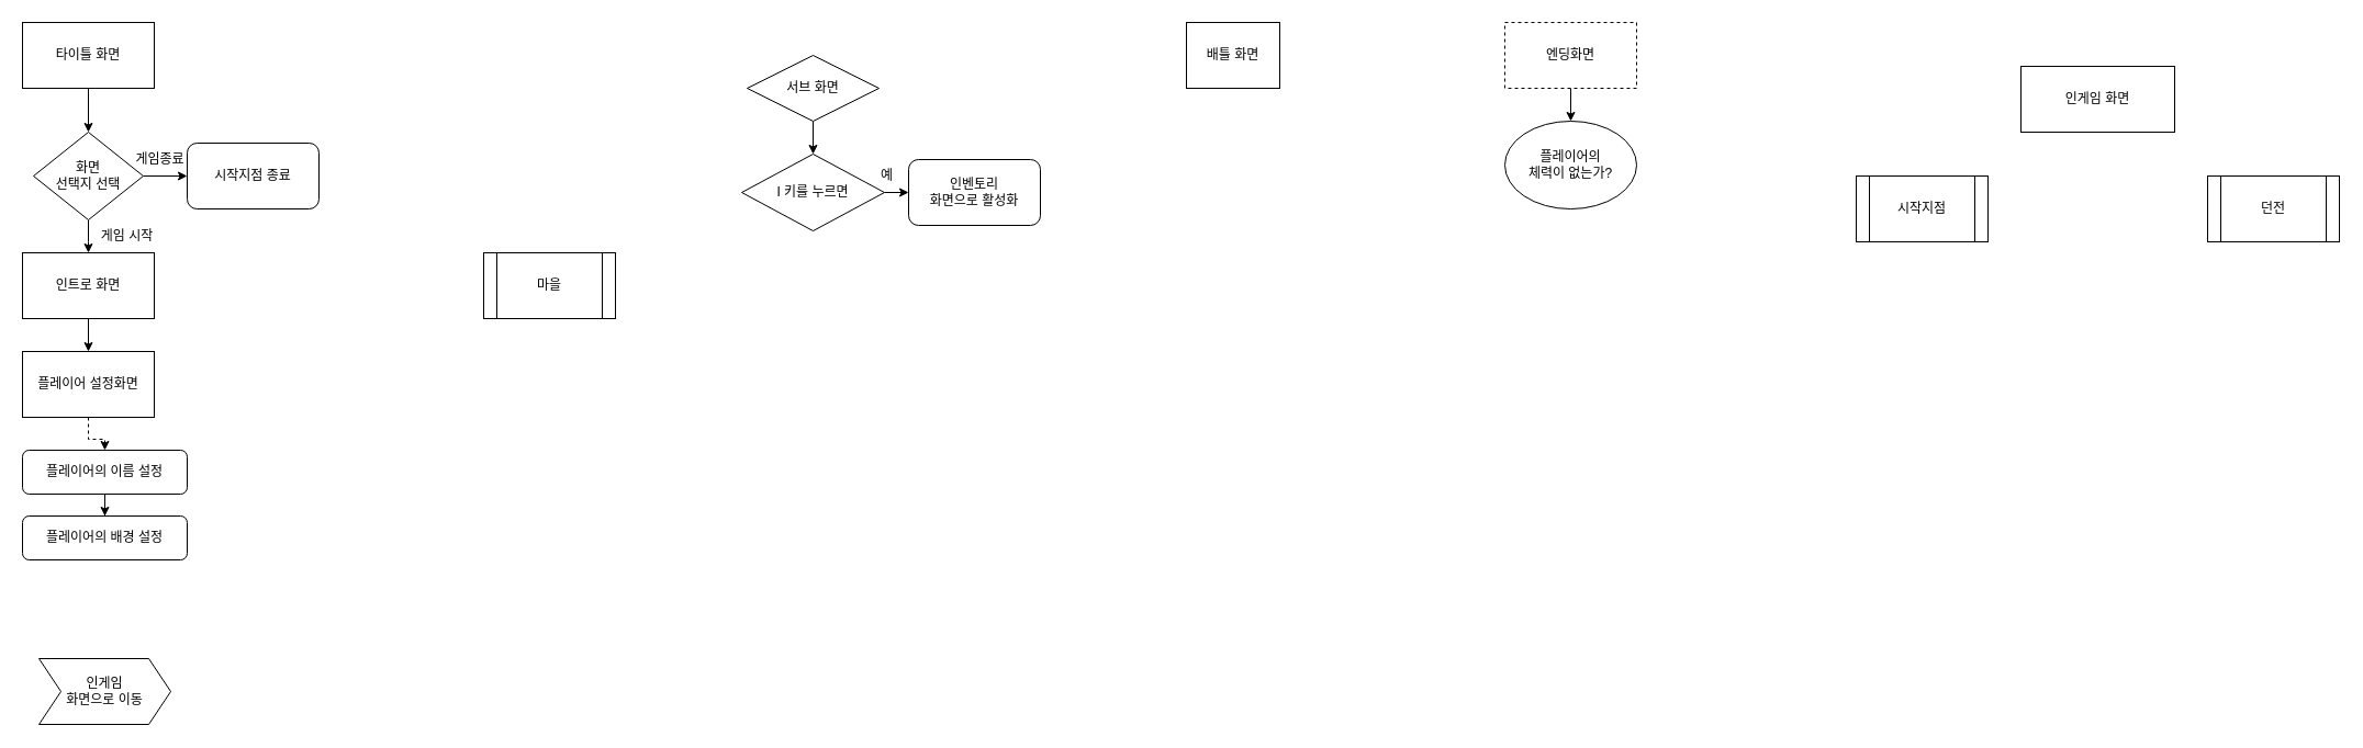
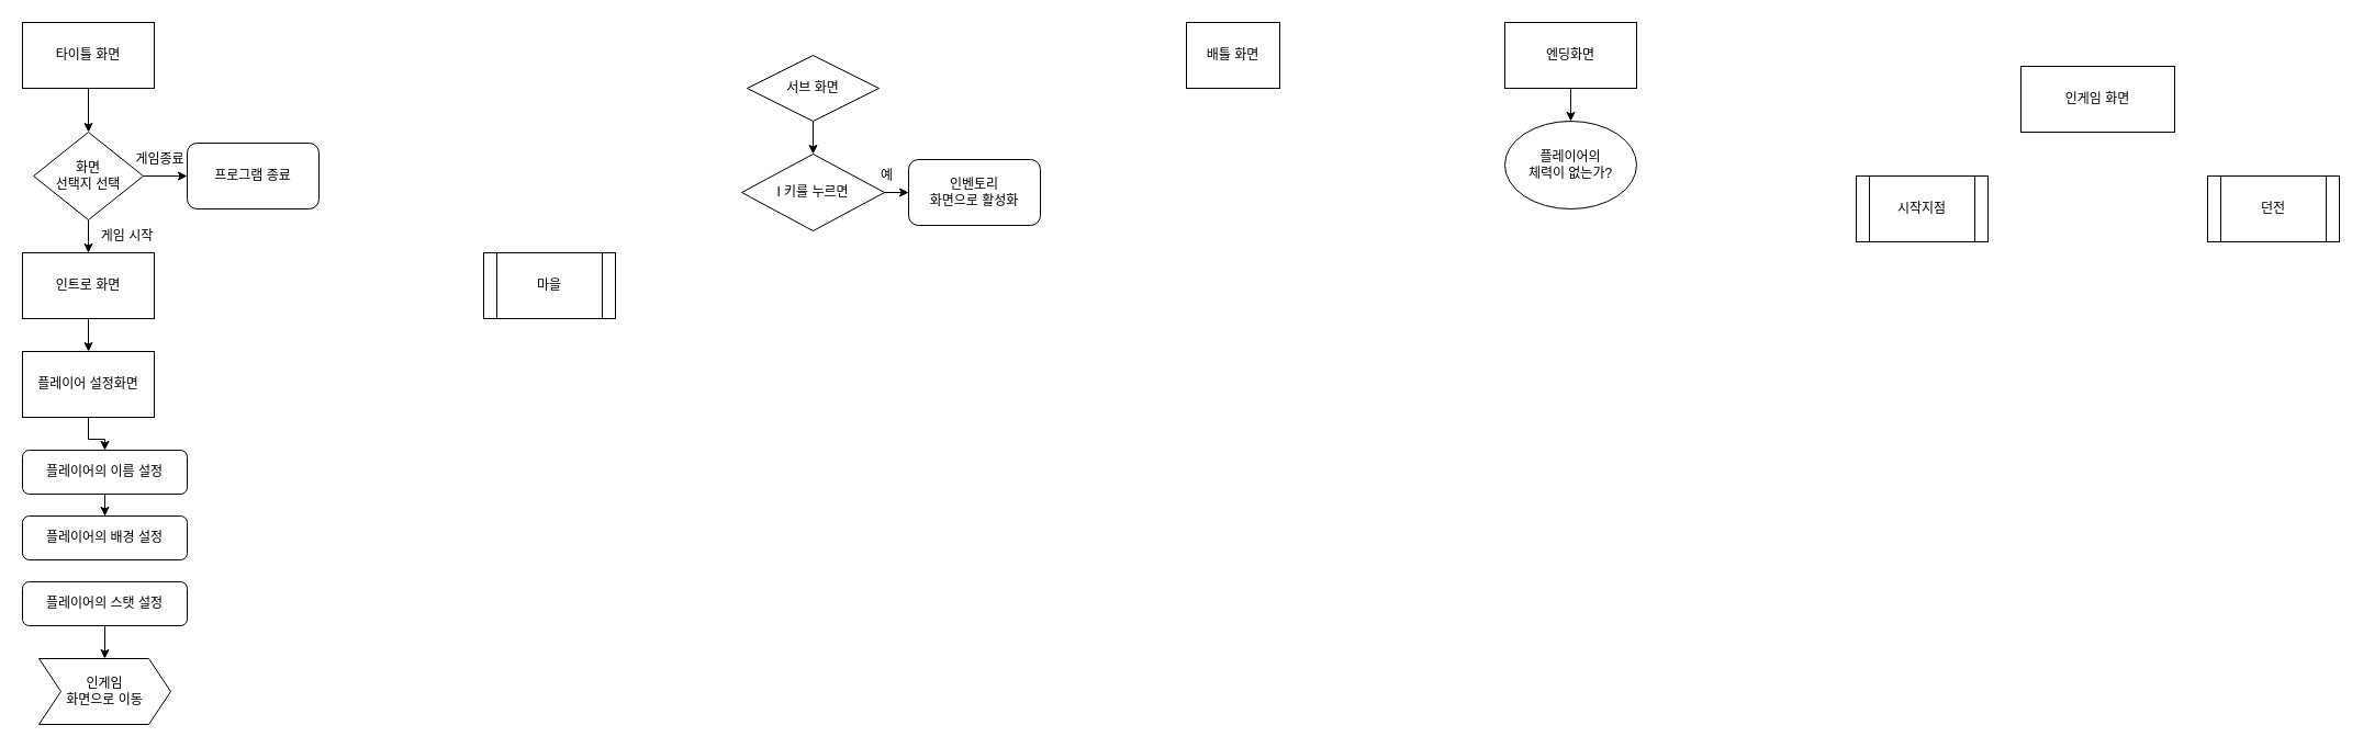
- <mxCell id="32" value="엔딩화면" style="rounded=0;whiteSpace=wrap;html=1;dashed=1;" vertex="1" parent="1"><mxGeometry x="1370" y="20" width="120" height="60" as="geometry" /></mxCell>
+ <mxCell id="32" value="엔딩화면" style="rounded=0;whiteSpace=wrap;html=1;" vertex="1" parent="1"><mxGeometry x="1370" y="20" width="120" height="60" as="geometry" /></mxCell>
- <mxCell id="8" value="시작지점 종료" style="rounded=1;whiteSpace=wrap;html=1;" vertex="1" parent="1"><mxGeometry x="170" y="130" width="120" height="60" as="geometry" /></mxCell>
+ <mxCell id="8" value="프로그램 종료" style="rounded=1;whiteSpace=wrap;html=1;" vertex="1" parent="1"><mxGeometry x="170" y="130" width="120" height="60" as="geometry" /></mxCell>
- <mxCell id="12" value="" style="edgeStyle=orthogonalEdgeStyle;rounded=0;orthogonalLoop=1;jettySize=auto;html=1;dashed=1;" edge="1" parent="1" source="13" target="15"><mxGeometry relative="1" as="geometry" /></mxCell>
+ <mxCell id="12" value="" style="edgeStyle=orthogonalEdgeStyle;rounded=0;orthogonalLoop=1;jettySize=auto;html=1;" edge="1" parent="1" source="13" target="15"><mxGeometry relative="1" as="geometry" /></mxCell>
+ <mxCell id="24" value="플레이어의 스탯 설정" style="rounded=1;whiteSpace=wrap;html=1;" vertex="1" parent="1"><mxGeometry x="20" y="530" width="150" height="40" as="geometry" /></mxCell>
+ <mxCell id="23" value="" style="edgeStyle=orthogonalEdgeStyle;rounded=0;orthogonalLoop=1;jettySize=auto;html=1;" edge="1" parent="1" source="24" target="26"><mxGeometry relative="1" as="geometry" /></mxCell>
